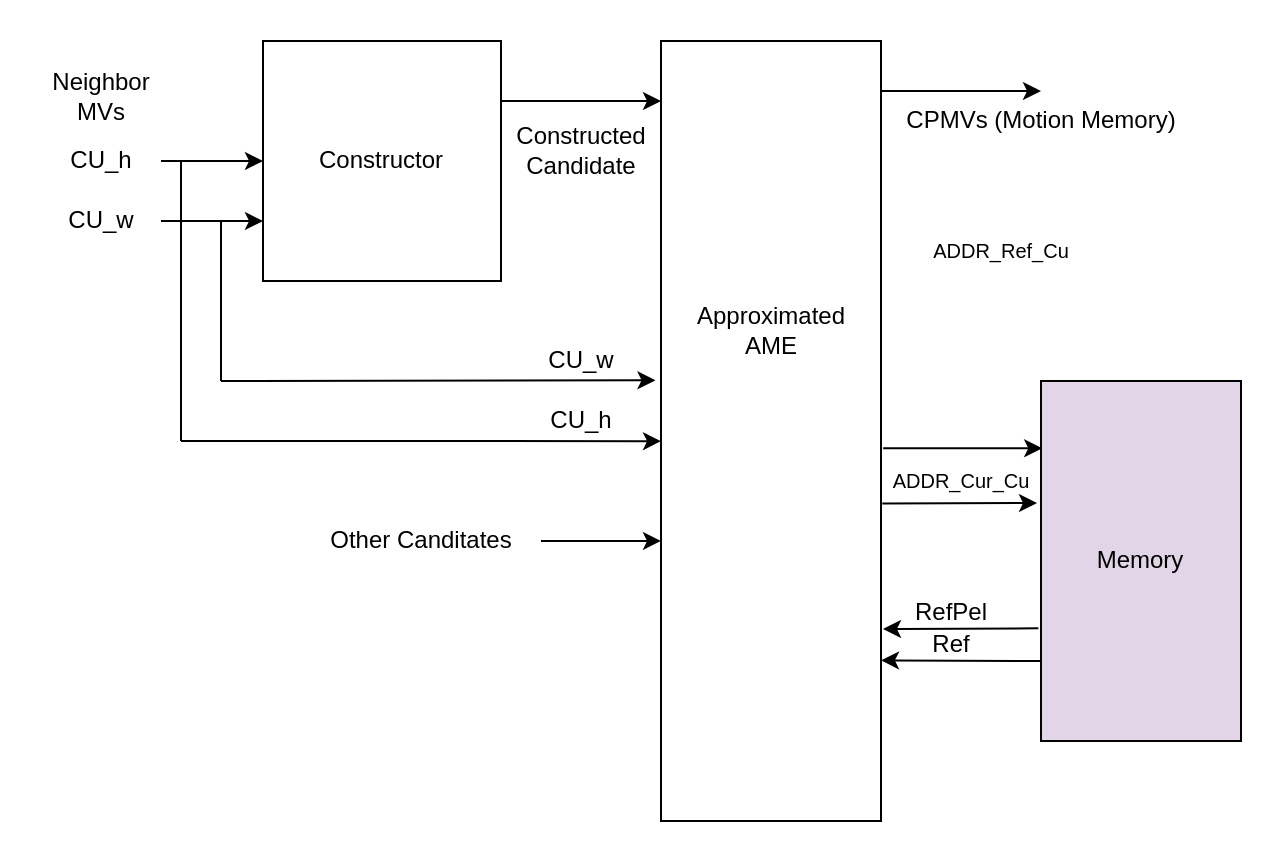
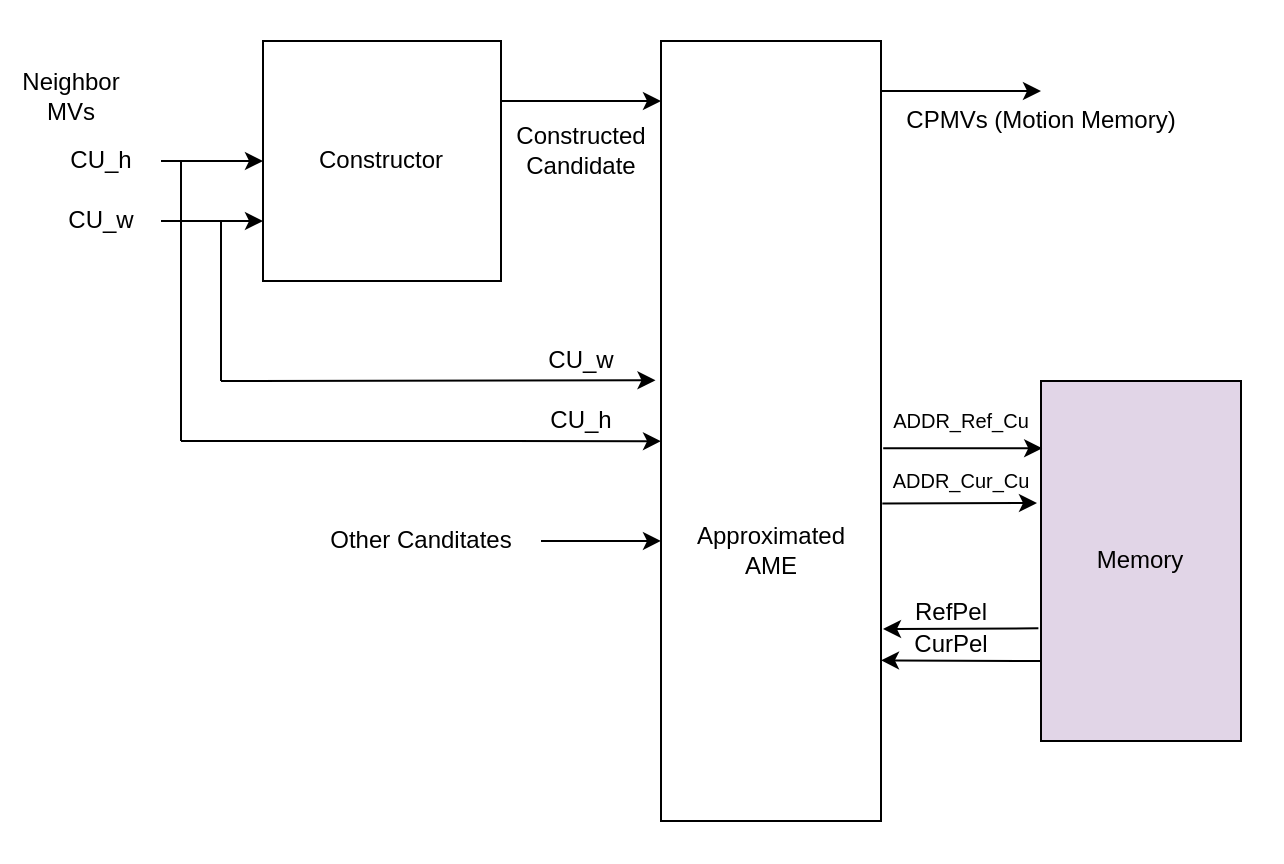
- <mxCell id="3" value="Neighbor&lt;br&gt;MVs" style="text;html=1;align=center;verticalAlign=middle;resizable=0;points=[];autosize=1;" parent="1" vertex="1"><mxGeometry x="20" y="33" width="60" height="30" as="geometry" /></mxCell>
+ <mxCell id="3" value="Neighbor&lt;br&gt;MVs" style="text;html=1;align=center;verticalAlign=middle;resizable=0;points=[];autosize=1;" parent="1" vertex="1"><mxGeometry x="5" y="33" width="60" height="30" as="geometry" /></mxCell>
- <mxCell id="15" value="&lt;font style=&quot;font-size: 10px&quot;&gt;ADDR_Ref_Cu&lt;/font&gt;" style="text;html=1;align=center;verticalAlign=middle;resizable=0;points=[];autosize=1;" parent="1" vertex="1"><mxGeometry x="460" y="115" width="80" height="20" as="geometry" /></mxCell>
+ <mxCell id="15" value="&lt;font style=&quot;font-size: 10px&quot;&gt;ADDR_Ref_Cu&lt;/font&gt;" style="text;html=1;align=center;verticalAlign=middle;resizable=0;points=[];autosize=1;" parent="1" vertex="1"><mxGeometry x="440" y="200" width="80" height="20" as="geometry" /></mxCell>
- <mxCell id="19" value="Approximated&lt;br&gt;AME" style="text;html=1;align=center;verticalAlign=middle;resizable=0;points=[];autosize=1;" parent="1" vertex="1"><mxGeometry x="340" y="150" width="90" height="30" as="geometry" /></mxCell>
+ <mxCell id="19" value="Approximated&lt;br&gt;AME" style="text;html=1;align=center;verticalAlign=middle;resizable=0;points=[];autosize=1;" parent="1" vertex="1"><mxGeometry x="340" y="260" width="90" height="30" as="geometry" /></mxCell>
- <mxCell id="13" value="Ref" style="text;html=1;align=center;verticalAlign=middle;resizable=0;points=[];autosize=1;" parent="1" vertex="1"><mxGeometry x="450" y="312" width="50" height="20" as="geometry" /></mxCell>
+ <mxCell id="13" value="CurPel" style="text;html=1;align=center;verticalAlign=middle;resizable=0;points=[];autosize=1;" parent="1" vertex="1"><mxGeometry x="450" y="312" width="50" height="20" as="geometry" /></mxCell>
